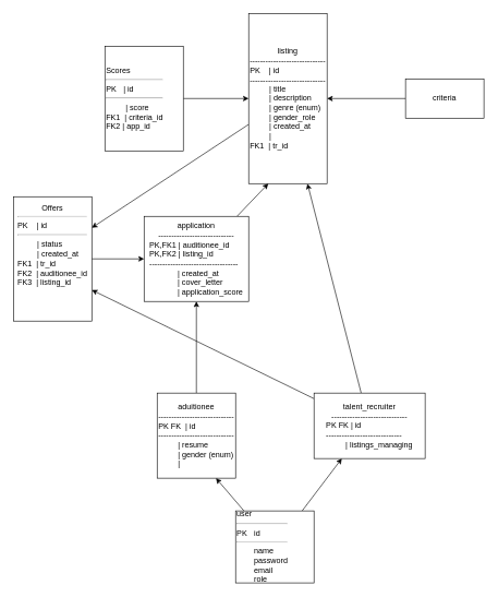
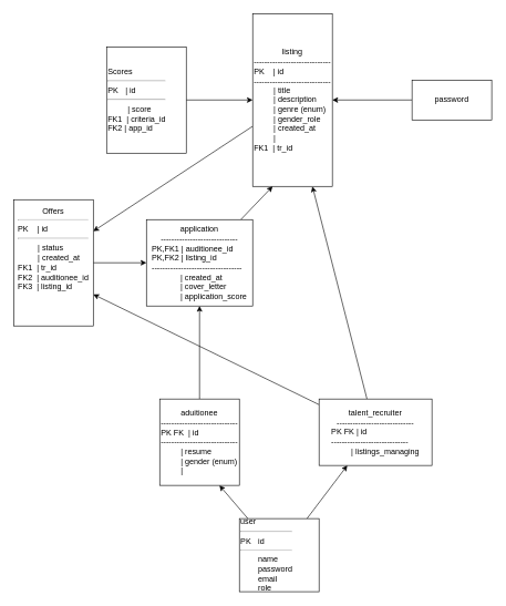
- <mxCell id="13" value="criteria" style="whiteSpace=wrap;html=1;" parent="1" vertex="1"><mxGeometry x="620" y="120" width="120" height="60" as="geometry" /></mxCell>
+ <mxCell id="13" value="password" style="whiteSpace=wrap;html=1;" parent="1" vertex="1"><mxGeometry x="620" y="120" width="120" height="60" as="geometry" /></mxCell>
